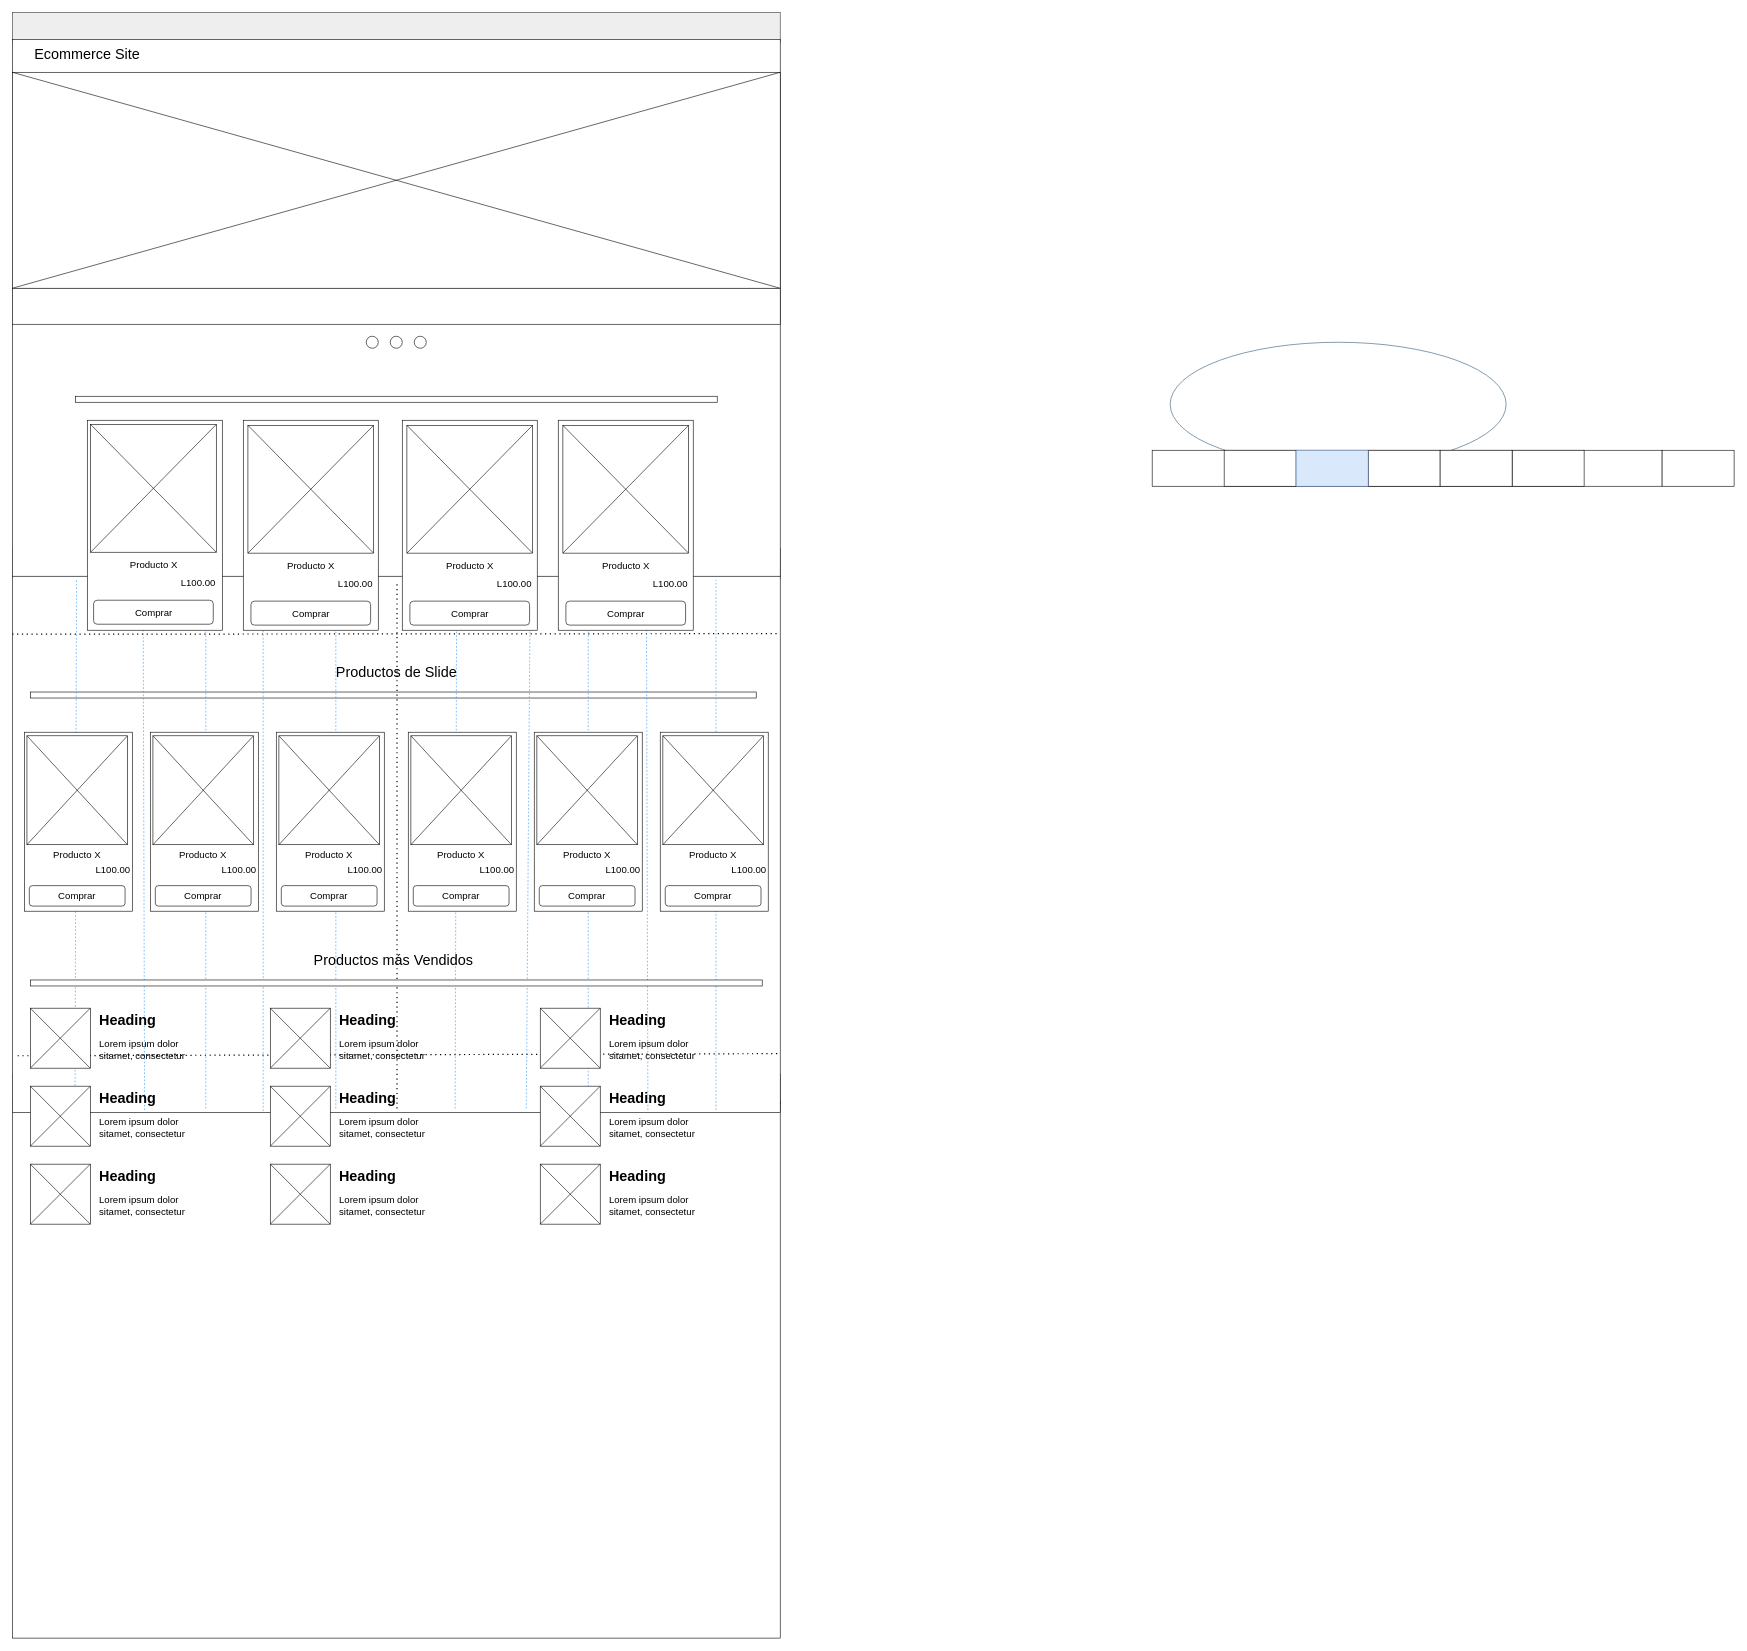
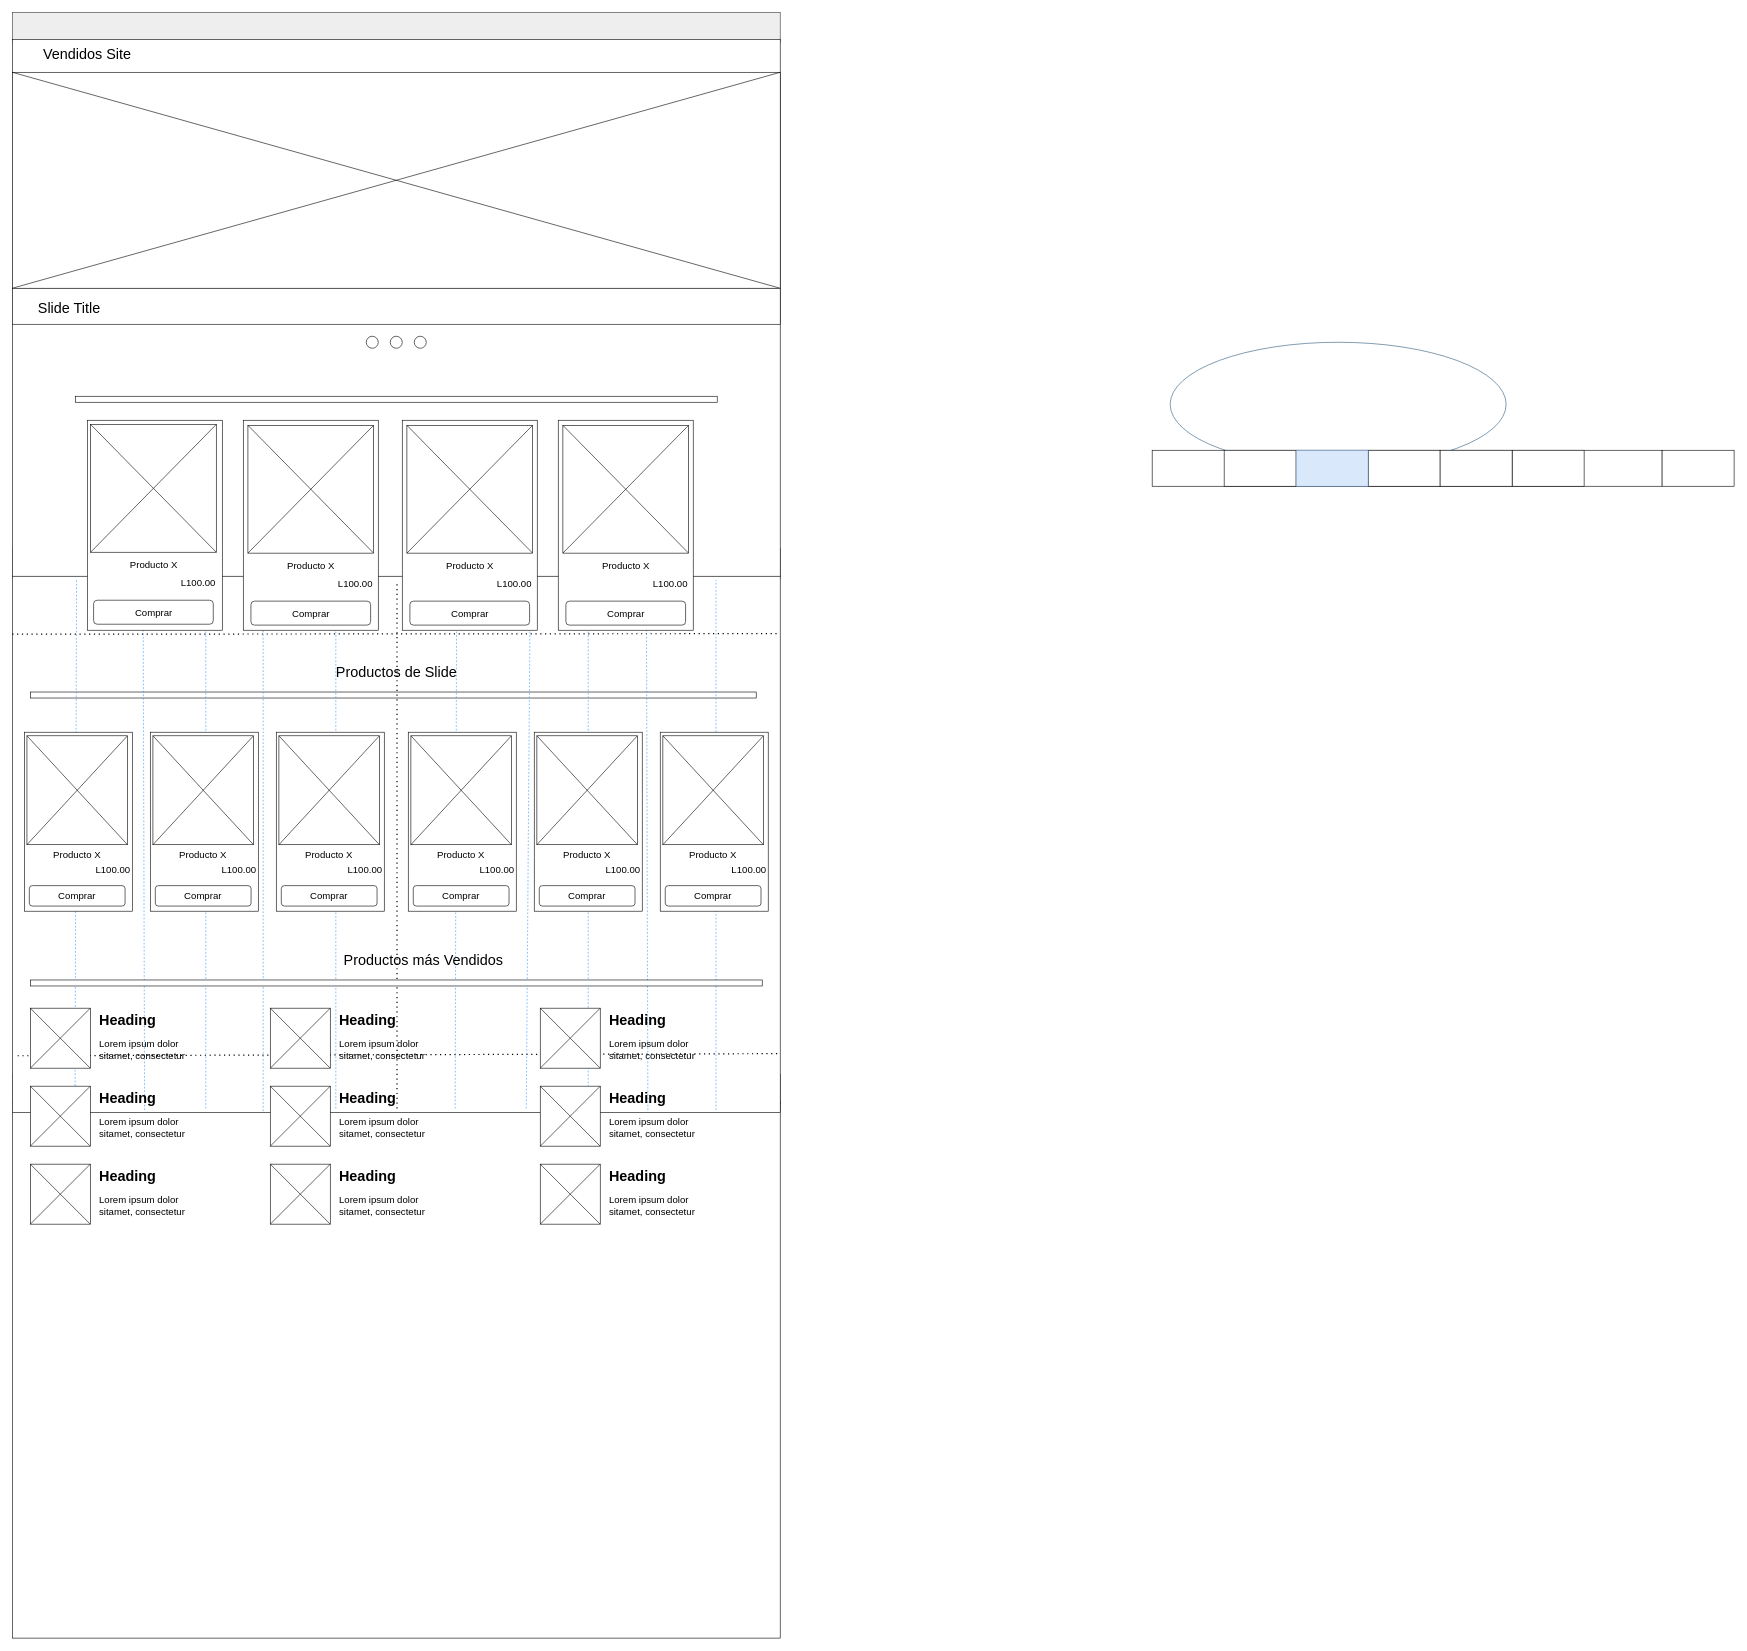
- <mxCell id="143" value="Ecommerce Site" style="text;html=1;strokeColor=none;fillColor=none;align=center;verticalAlign=middle;whiteSpace=wrap;rounded=0;fontSize=24;" vertex="1" parent="6"><mxGeometry x="20" y="60" width="210" height="20" as="geometry" /></mxCell>
+ <mxCell id="143" value="Vendidos Site" style="text;html=1;strokeColor=none;fillColor=none;align=center;verticalAlign=middle;whiteSpace=wrap;rounded=0;fontSize=24;" vertex="1" parent="6"><mxGeometry x="20" y="60" width="210" height="20" as="geometry" /></mxCell>
+ <mxCell id="142" value="Slide Title" style="text;html=1;strokeColor=none;fillColor=none;align=center;verticalAlign=middle;whiteSpace=wrap;rounded=0;fontSize=24;" vertex="1" parent="6"><mxGeometry x="20" y="482.65" width="150" height="20" as="geometry" /></mxCell>
- <mxCell id="116" value="Productos más Vendidos" style="text;html=1;strokeColor=none;fillColor=none;align=center;verticalAlign=middle;whiteSpace=wrap;rounded=0;fontSize=24;" vertex="1" parent="7"><mxGeometry x="448.75" y="676" width="372.5" height="20" as="geometry" /></mxCell>
+ <mxCell id="116" value="Productos más Vendidos" style="text;html=1;strokeColor=none;fillColor=none;align=center;verticalAlign=middle;whiteSpace=wrap;rounded=0;fontSize=24;" vertex="1" parent="7"><mxGeometry x="498.75" y="676" width="372.5" height="20" as="geometry" /></mxCell>
